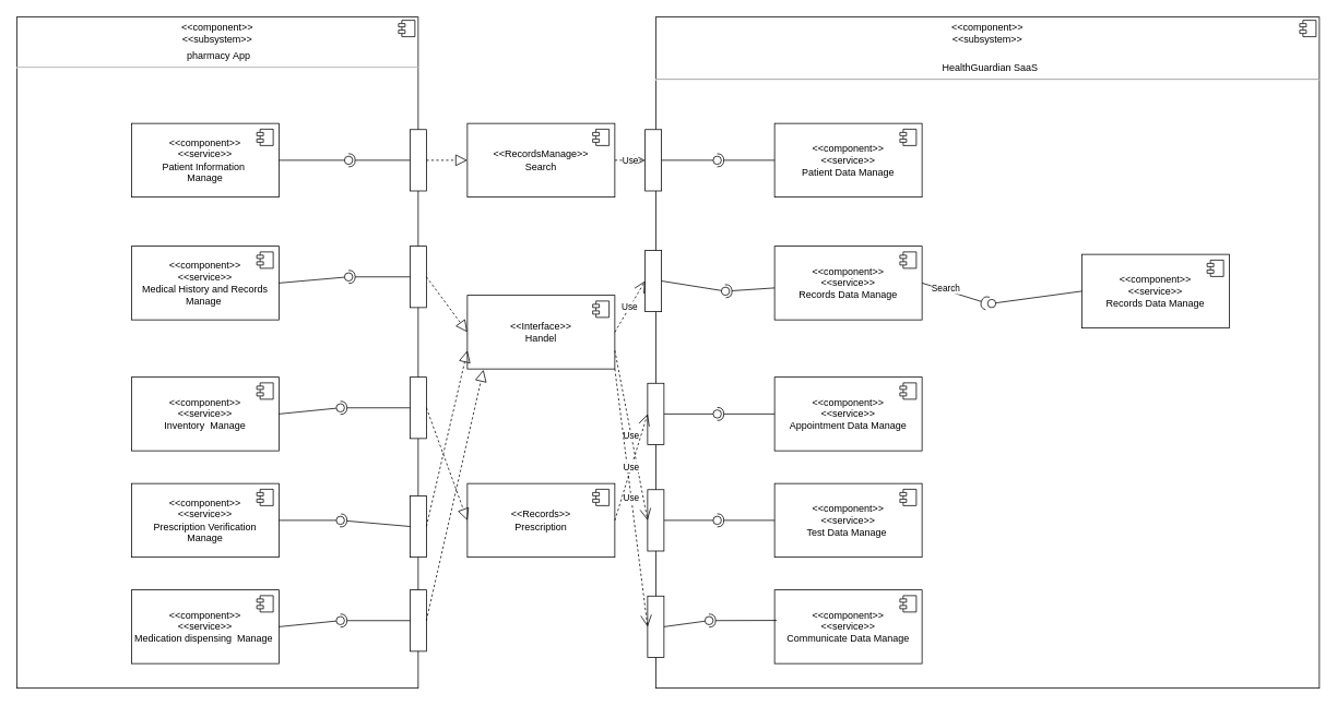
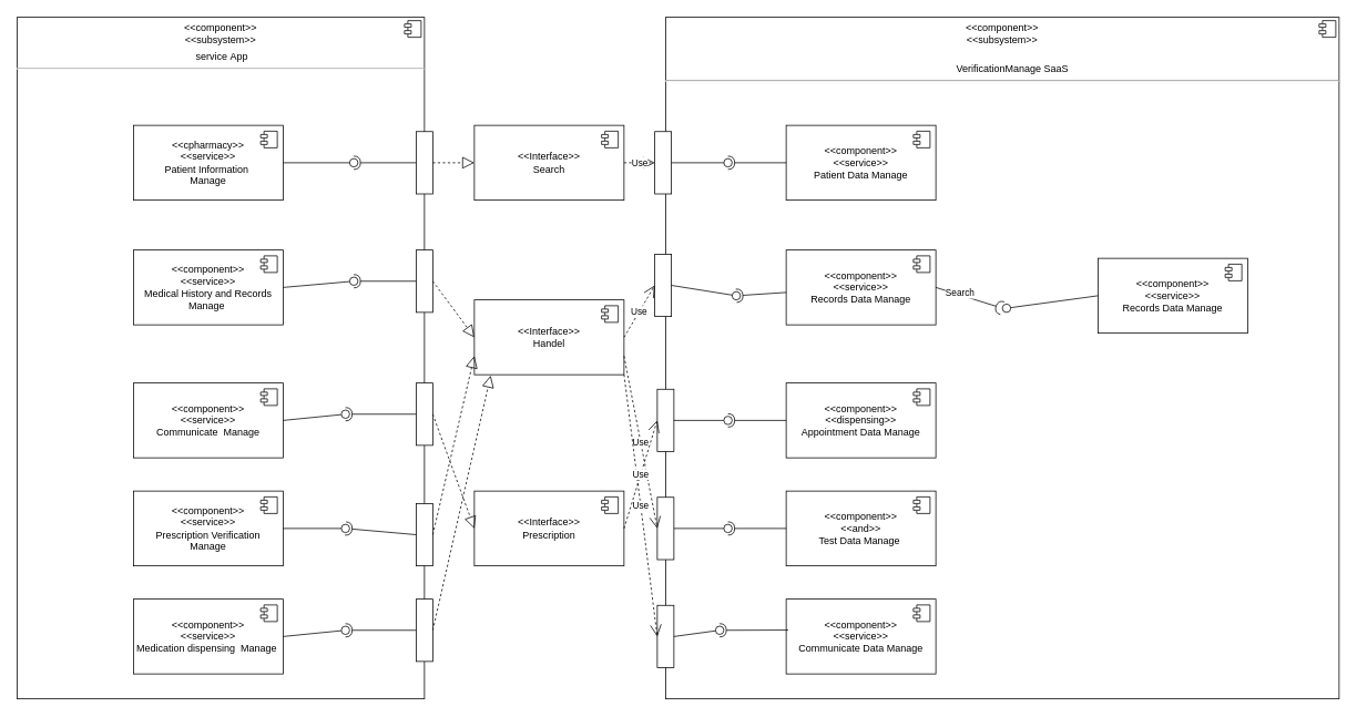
- <mxCell id="2" value="&lt;p style=&quot;margin:0px;margin-top:6px;text-align:center;&quot;&gt;&amp;lt;&amp;lt;component&amp;gt;&amp;gt;&lt;br style=&quot;background-color: rgb(255, 255, 255); border-color: var(--border-color);&quot;&gt;&lt;span style=&quot;background-color: rgb(255, 255, 255);&quot;&gt;&amp;lt;&amp;lt;subsystem&amp;gt;&amp;gt;&lt;/span&gt;&lt;/p&gt;&lt;p style=&quot;margin:0px;margin-top:6px;text-align:center;&quot;&gt;&lt;span style=&quot;background-color: rgb(255, 255, 255);&quot;&gt;&amp;nbsp;pharmacy&amp;nbsp;App&lt;/span&gt;&lt;br&gt;&lt;/p&gt;&lt;hr&gt;&lt;p style=&quot;margin:0px;margin-left:8px;&quot;&gt;&lt;br&gt;&lt;/p&gt;" style="align=left;overflow=fill;html=1;dropTarget=0;whiteSpace=wrap;" parent="1" vertex="1"><mxGeometry x="20" y="20" width="490" height="820" as="geometry" /></mxCell>
+ <mxCell id="2" value="&lt;p style=&quot;margin:0px;margin-top:6px;text-align:center;&quot;&gt;&amp;lt;&amp;lt;component&amp;gt;&amp;gt;&lt;br style=&quot;background-color: rgb(255, 255, 255); border-color: var(--border-color);&quot;&gt;&lt;span style=&quot;background-color: rgb(255, 255, 255);&quot;&gt;&amp;lt;&amp;lt;subsystem&amp;gt;&amp;gt;&lt;/span&gt;&lt;/p&gt;&lt;p style=&quot;margin:0px;margin-top:6px;text-align:center;&quot;&gt;&lt;span style=&quot;background-color: rgb(255, 255, 255);&quot;&gt;&amp;nbsp;service&amp;nbsp;App&lt;/span&gt;&lt;br&gt;&lt;/p&gt;&lt;hr&gt;&lt;p style=&quot;margin:0px;margin-left:8px;&quot;&gt;&lt;br&gt;&lt;/p&gt;" style="align=left;overflow=fill;html=1;dropTarget=0;whiteSpace=wrap;" parent="1" vertex="1"><mxGeometry x="20" y="20" width="490" height="820" as="geometry" /></mxCell>
- <mxCell id="14" value="&lt;p style=&quot;margin:0px;margin-top:6px;text-align:center;&quot;&gt;&amp;lt;&amp;lt;component&amp;gt;&amp;gt;&lt;br style=&quot;background-color: rgb(255, 255, 255); border-color: var(--border-color);&quot;&gt;&lt;span style=&quot;background-color: rgb(255, 255, 255);&quot;&gt;&amp;lt;&amp;lt;subsystem&amp;gt;&amp;gt;&lt;/span&gt;&lt;/p&gt;&lt;p style=&quot;margin:0px;margin-top:6px;text-align:center;&quot;&gt;&lt;span style=&quot;background-color: rgb(255, 255, 255);&quot;&gt;&amp;nbsp;&lt;/span&gt;&lt;br&gt;&lt;/p&gt;&lt;span style=&quot;white-space: pre;&quot;&gt;&#09;&lt;/span&gt;&lt;span style=&quot;white-space: pre;&quot;&gt;&#09;&lt;/span&gt;&lt;span style=&quot;white-space: pre;&quot;&gt;&#09;&lt;/span&gt;&lt;span style=&quot;white-space: pre;&quot;&gt;&#09;&lt;/span&gt;&lt;span style=&quot;white-space: pre;&quot;&gt;&#09;&lt;/span&gt;&lt;span style=&quot;white-space: pre;&quot;&gt;&#09;&lt;/span&gt;&lt;span style=&quot;white-space: pre;&quot;&gt;&#09;&lt;/span&gt;&amp;nbsp; &amp;nbsp;&lt;span style=&quot;white-space: pre;&quot;&gt;&#09;&lt;/span&gt;&lt;span style=&quot;white-space: pre;&quot;&gt;&#09;&lt;/span&gt;&lt;span style=&quot;white-space: pre;&quot;&gt;&#09;&lt;/span&gt;&lt;span style=&quot;white-space: pre;&quot;&gt;&#09;&lt;/span&gt;&lt;span style=&quot;white-space: pre;&quot;&gt;&#09;&lt;/span&gt;&lt;span style=&quot;white-space: pre;&quot;&gt;&#09;&lt;/span&gt; HealthGuardian SaaS&lt;hr&gt;&lt;p style=&quot;margin:0px;margin-left:8px;&quot;&gt;&lt;br&gt;&lt;/p&gt;" style="align=left;overflow=fill;html=1;dropTarget=0;whiteSpace=wrap;" parent="1" vertex="1"><mxGeometry x="800" y="20" width="810" height="820" as="geometry" /></mxCell>
+ <mxCell id="14" value="&lt;p style=&quot;margin:0px;margin-top:6px;text-align:center;&quot;&gt;&amp;lt;&amp;lt;component&amp;gt;&amp;gt;&lt;br style=&quot;background-color: rgb(255, 255, 255); border-color: var(--border-color);&quot;&gt;&lt;span style=&quot;background-color: rgb(255, 255, 255);&quot;&gt;&amp;lt;&amp;lt;subsystem&amp;gt;&amp;gt;&lt;/span&gt;&lt;/p&gt;&lt;p style=&quot;margin:0px;margin-top:6px;text-align:center;&quot;&gt;&lt;span style=&quot;background-color: rgb(255, 255, 255);&quot;&gt;&amp;nbsp;&lt;/span&gt;&lt;br&gt;&lt;/p&gt;&lt;span style=&quot;white-space: pre;&quot;&gt;&#09;&lt;/span&gt;&lt;span style=&quot;white-space: pre;&quot;&gt;&#09;&lt;/span&gt;&lt;span style=&quot;white-space: pre;&quot;&gt;&#09;&lt;/span&gt;&lt;span style=&quot;white-space: pre;&quot;&gt;&#09;&lt;/span&gt;&lt;span style=&quot;white-space: pre;&quot;&gt;&#09;&lt;/span&gt;&lt;span style=&quot;white-space: pre;&quot;&gt;&#09;&lt;/span&gt;&lt;span style=&quot;white-space: pre;&quot;&gt;&#09;&lt;/span&gt;&amp;nbsp; &amp;nbsp;&lt;span style=&quot;white-space: pre;&quot;&gt;&#09;&lt;/span&gt;&lt;span style=&quot;white-space: pre;&quot;&gt;&#09;&lt;/span&gt;&lt;span style=&quot;white-space: pre;&quot;&gt;&#09;&lt;/span&gt;&lt;span style=&quot;white-space: pre;&quot;&gt;&#09;&lt;/span&gt;&lt;span style=&quot;white-space: pre;&quot;&gt;&#09;&lt;/span&gt;&lt;span style=&quot;white-space: pre;&quot;&gt;&#09;&lt;/span&gt; VerificationManage SaaS&lt;hr&gt;&lt;p style=&quot;margin:0px;margin-left:8px;&quot;&gt;&lt;br&gt;&lt;/p&gt;" style="align=left;overflow=fill;html=1;dropTarget=0;whiteSpace=wrap;" parent="1" vertex="1"><mxGeometry x="800" y="20" width="810" height="820" as="geometry" /></mxCell>
- <mxCell id="4" value="&amp;lt;&amp;lt;c&lt;span style=&quot;background-color: rgb(255, 255, 255); border-color: var(--border-color);&quot;&gt;omponent&amp;gt;&amp;gt;&lt;/span&gt;&lt;br style=&quot;background-color: rgb(255, 255, 255);&quot;&gt;&lt;span style=&quot;background-color: rgb(255, 255, 255);&quot;&gt;&amp;lt;&amp;lt;service&amp;gt;&amp;gt;&lt;/span&gt;&lt;br style=&quot;background-color: rgb(255, 255, 255);&quot;&gt;&lt;span style=&quot;background-color: rgb(255, 255, 255);&quot;&gt;Patient Information&amp;nbsp;&lt;/span&gt;&lt;br style=&quot;background-color: rgb(255, 255, 255); border-color: var(--border-color);&quot;&gt;&lt;span style=&quot;background-color: rgb(255, 255, 255);&quot;&gt;Manage&lt;/span&gt;" style="html=1;dropTarget=0;whiteSpace=wrap;" parent="1" vertex="1"><mxGeometry x="160" y="150" width="180" height="90" as="geometry" /></mxCell>
+ <mxCell id="4" value="&amp;lt;&amp;lt;c&lt;span style=&quot;background-color: rgb(255, 255, 255); border-color: var(--border-color);&quot;&gt;pharmacy&amp;gt;&amp;gt;&lt;/span&gt;&lt;br style=&quot;background-color: rgb(255, 255, 255);&quot;&gt;&lt;span style=&quot;background-color: rgb(255, 255, 255);&quot;&gt;&amp;lt;&amp;lt;service&amp;gt;&amp;gt;&lt;/span&gt;&lt;br style=&quot;background-color: rgb(255, 255, 255);&quot;&gt;&lt;span style=&quot;background-color: rgb(255, 255, 255);&quot;&gt;Patient Information&amp;nbsp;&lt;/span&gt;&lt;br style=&quot;background-color: rgb(255, 255, 255); border-color: var(--border-color);&quot;&gt;&lt;span style=&quot;background-color: rgb(255, 255, 255);&quot;&gt;Manage&lt;/span&gt;" style="html=1;dropTarget=0;whiteSpace=wrap;" parent="1" vertex="1"><mxGeometry x="160" y="150" width="180" height="90" as="geometry" /></mxCell>
- <mxCell id="32" value="&amp;lt;&amp;lt;RecordsManage&amp;gt;&amp;gt;&lt;br style=&quot;border-color: var(--border-color); background-color: rgb(255, 255, 255);&quot;&gt;&lt;span style=&quot;background-color: rgb(255, 255, 255);&quot;&gt;Search&lt;/span&gt;&lt;br style=&quot;border-color: var(--border-color); background-color: rgb(255, 255, 255);&quot;&gt;" style="html=1;dropTarget=0;whiteSpace=wrap;" parent="1" vertex="1"><mxGeometry x="570" y="150" width="180" height="90" as="geometry" /></mxCell>
+ <mxCell id="32" value="&amp;lt;&amp;lt;Interface&amp;gt;&amp;gt;&lt;br style=&quot;border-color: var(--border-color); background-color: rgb(255, 255, 255);&quot;&gt;&lt;span style=&quot;background-color: rgb(255, 255, 255);&quot;&gt;Search&lt;/span&gt;&lt;br style=&quot;border-color: var(--border-color); background-color: rgb(255, 255, 255);&quot;&gt;" style="html=1;dropTarget=0;whiteSpace=wrap;" parent="1" vertex="1"><mxGeometry x="570" y="150" width="180" height="90" as="geometry" /></mxCell>
- <mxCell id="8" value="&amp;lt;&amp;lt;c&lt;span style=&quot;background-color: rgb(255, 255, 255); border-color: var(--border-color);&quot;&gt;omponent&amp;gt;&amp;gt;&lt;/span&gt;&lt;br style=&quot;background-color: rgb(255, 255, 255);&quot;&gt;&lt;span style=&quot;background-color: rgb(255, 255, 255);&quot;&gt;&amp;lt;&amp;lt;service&amp;gt;&amp;gt;&lt;/span&gt;&lt;br style=&quot;background-color: rgb(255, 255, 255);&quot;&gt;&lt;span style=&quot;background-color: rgb(255, 255, 255);&quot;&gt;Inventory&amp;nbsp; Manage&lt;/span&gt;" style="html=1;dropTarget=0;whiteSpace=wrap;" parent="1" vertex="1"><mxGeometry x="160" y="460" width="180" height="90" as="geometry" /></mxCell>
+ <mxCell id="8" value="&amp;lt;&amp;lt;c&lt;span style=&quot;background-color: rgb(255, 255, 255); border-color: var(--border-color);&quot;&gt;omponent&amp;gt;&amp;gt;&lt;/span&gt;&lt;br style=&quot;background-color: rgb(255, 255, 255);&quot;&gt;&lt;span style=&quot;background-color: rgb(255, 255, 255);&quot;&gt;&amp;lt;&amp;lt;service&amp;gt;&amp;gt;&lt;/span&gt;&lt;br style=&quot;background-color: rgb(255, 255, 255);&quot;&gt;&lt;span style=&quot;background-color: rgb(255, 255, 255);&quot;&gt;Communicate&amp;nbsp; Manage&lt;/span&gt;" style="html=1;dropTarget=0;whiteSpace=wrap;" parent="1" vertex="1"><mxGeometry x="160" y="460" width="180" height="90" as="geometry" /></mxCell>
- <mxCell id="20" value="&amp;lt;&amp;lt;c&lt;span style=&quot;background-color: rgb(255, 255, 255); border-color: var(--border-color);&quot;&gt;omponent&amp;gt;&amp;gt;&lt;/span&gt;&lt;br style=&quot;background-color: rgb(255, 255, 255);&quot;&gt;&lt;span style=&quot;background-color: rgb(255, 255, 255);&quot;&gt;&amp;lt;&amp;lt;service&amp;gt;&amp;gt;&lt;/span&gt;&lt;br style=&quot;background-color: rgb(255, 255, 255);&quot;&gt;&lt;span style=&quot;background-color: rgb(255, 255, 255);&quot;&gt;Appointment&amp;nbsp;Data Manage&lt;/span&gt;" style="html=1;dropTarget=0;whiteSpace=wrap;" parent="1" vertex="1"><mxGeometry x="945" y="460" width="180" height="90" as="geometry" /></mxCell>
+ <mxCell id="20" value="&amp;lt;&amp;lt;c&lt;span style=&quot;background-color: rgb(255, 255, 255); border-color: var(--border-color);&quot;&gt;omponent&amp;gt;&amp;gt;&lt;/span&gt;&lt;br style=&quot;background-color: rgb(255, 255, 255);&quot;&gt;&lt;span style=&quot;background-color: rgb(255, 255, 255);&quot;&gt;&amp;lt;&amp;lt;dispensing&amp;gt;&amp;gt;&lt;/span&gt;&lt;br style=&quot;background-color: rgb(255, 255, 255);&quot;&gt;&lt;span style=&quot;background-color: rgb(255, 255, 255);&quot;&gt;Appointment&amp;nbsp;Data Manage&lt;/span&gt;" style="html=1;dropTarget=0;whiteSpace=wrap;" parent="1" vertex="1"><mxGeometry x="945" y="460" width="180" height="90" as="geometry" /></mxCell>
- <mxCell id="36" value="&amp;lt;&amp;lt;Records&amp;gt;&amp;gt;&lt;br style=&quot;border-color: var(--border-color); background-color: rgb(255, 255, 255);&quot;&gt;Prescription" style="html=1;dropTarget=0;whiteSpace=wrap;" parent="1" vertex="1"><mxGeometry x="570" y="590" width="180" height="90" as="geometry" /></mxCell>
+ <mxCell id="36" value="&amp;lt;&amp;lt;Interface&amp;gt;&amp;gt;&lt;br style=&quot;border-color: var(--border-color); background-color: rgb(255, 255, 255);&quot;&gt;Prescription" style="html=1;dropTarget=0;whiteSpace=wrap;" parent="1" vertex="1"><mxGeometry x="570" y="590" width="180" height="90" as="geometry" /></mxCell>
- <mxCell id="22" value="&amp;lt;&amp;lt;c&lt;span style=&quot;background-color: rgb(255, 255, 255); border-color: var(--border-color);&quot;&gt;omponent&amp;gt;&amp;gt;&lt;/span&gt;&lt;br style=&quot;background-color: rgb(255, 255, 255);&quot;&gt;&lt;span style=&quot;background-color: rgb(255, 255, 255);&quot;&gt;&amp;lt;&amp;lt;service&amp;gt;&amp;gt;&lt;/span&gt;&lt;br style=&quot;background-color: rgb(255, 255, 255);&quot;&gt;&lt;span style=&quot;background-color: rgb(255, 255, 255);&quot;&gt;Test Data Manage&amp;nbsp;&lt;/span&gt;" style="html=1;dropTarget=0;whiteSpace=wrap;" parent="1" vertex="1"><mxGeometry x="945" y="590" width="180" height="90" as="geometry" /></mxCell>
+ <mxCell id="22" value="&amp;lt;&amp;lt;c&lt;span style=&quot;background-color: rgb(255, 255, 255); border-color: var(--border-color);&quot;&gt;omponent&amp;gt;&amp;gt;&lt;/span&gt;&lt;br style=&quot;background-color: rgb(255, 255, 255);&quot;&gt;&lt;span style=&quot;background-color: rgb(255, 255, 255);&quot;&gt;&amp;lt;&amp;lt;and&amp;gt;&amp;gt;&lt;/span&gt;&lt;br style=&quot;background-color: rgb(255, 255, 255);&quot;&gt;&lt;span style=&quot;background-color: rgb(255, 255, 255);&quot;&gt;Test Data Manage&amp;nbsp;&lt;/span&gt;" style="html=1;dropTarget=0;whiteSpace=wrap;" parent="1" vertex="1"><mxGeometry x="945" y="590" width="180" height="90" as="geometry" /></mxCell>
